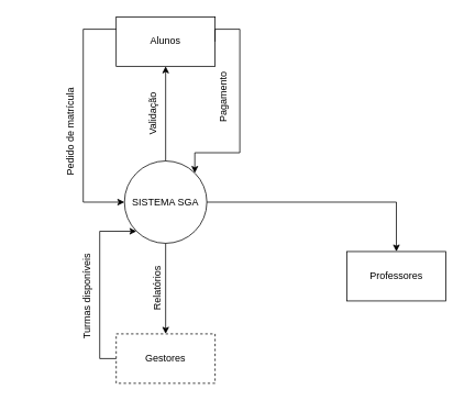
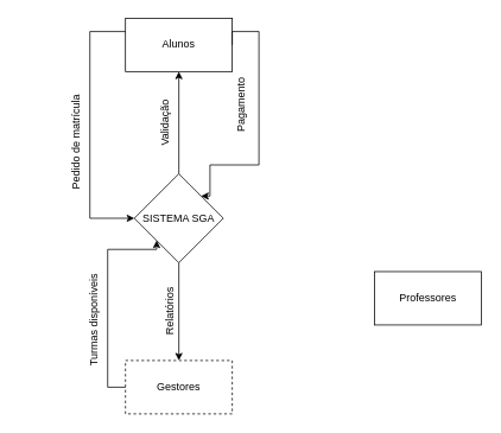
- <mxCell id="5" value="SISTEMA SGA" style="ellipse;whiteSpace=wrap;html=1;fillColor=none;fontColor=light-dark(#000000,#000000);strokeColor=light-dark(#000000,#000000);" vertex="1" parent="1"><mxGeometry x="150" y="195" width="100" height="100" as="geometry" /></mxCell>
+ <mxCell id="5" value="SISTEMA SGA" style="rhombus;whiteSpace=wrap;html=1;fillColor=none;fontColor=light-dark(#000000,#000000);strokeColor=light-dark(#000000,#000000);" vertex="1" parent="1"><mxGeometry x="150" y="195" width="100" height="100" as="geometry" /></mxCell>
- <mxCell id="3" value="" style="edgeStyle=orthogonalEdgeStyle;rounded=0;orthogonalLoop=1;jettySize=auto;html=1;fontColor=light-dark(#000000,#000000);fillColor=none;strokeColor=light-dark(#000000,#000000);" edge="1" parent="1" source="5" target="9"><mxGeometry relative="1" as="geometry" /></mxCell>
